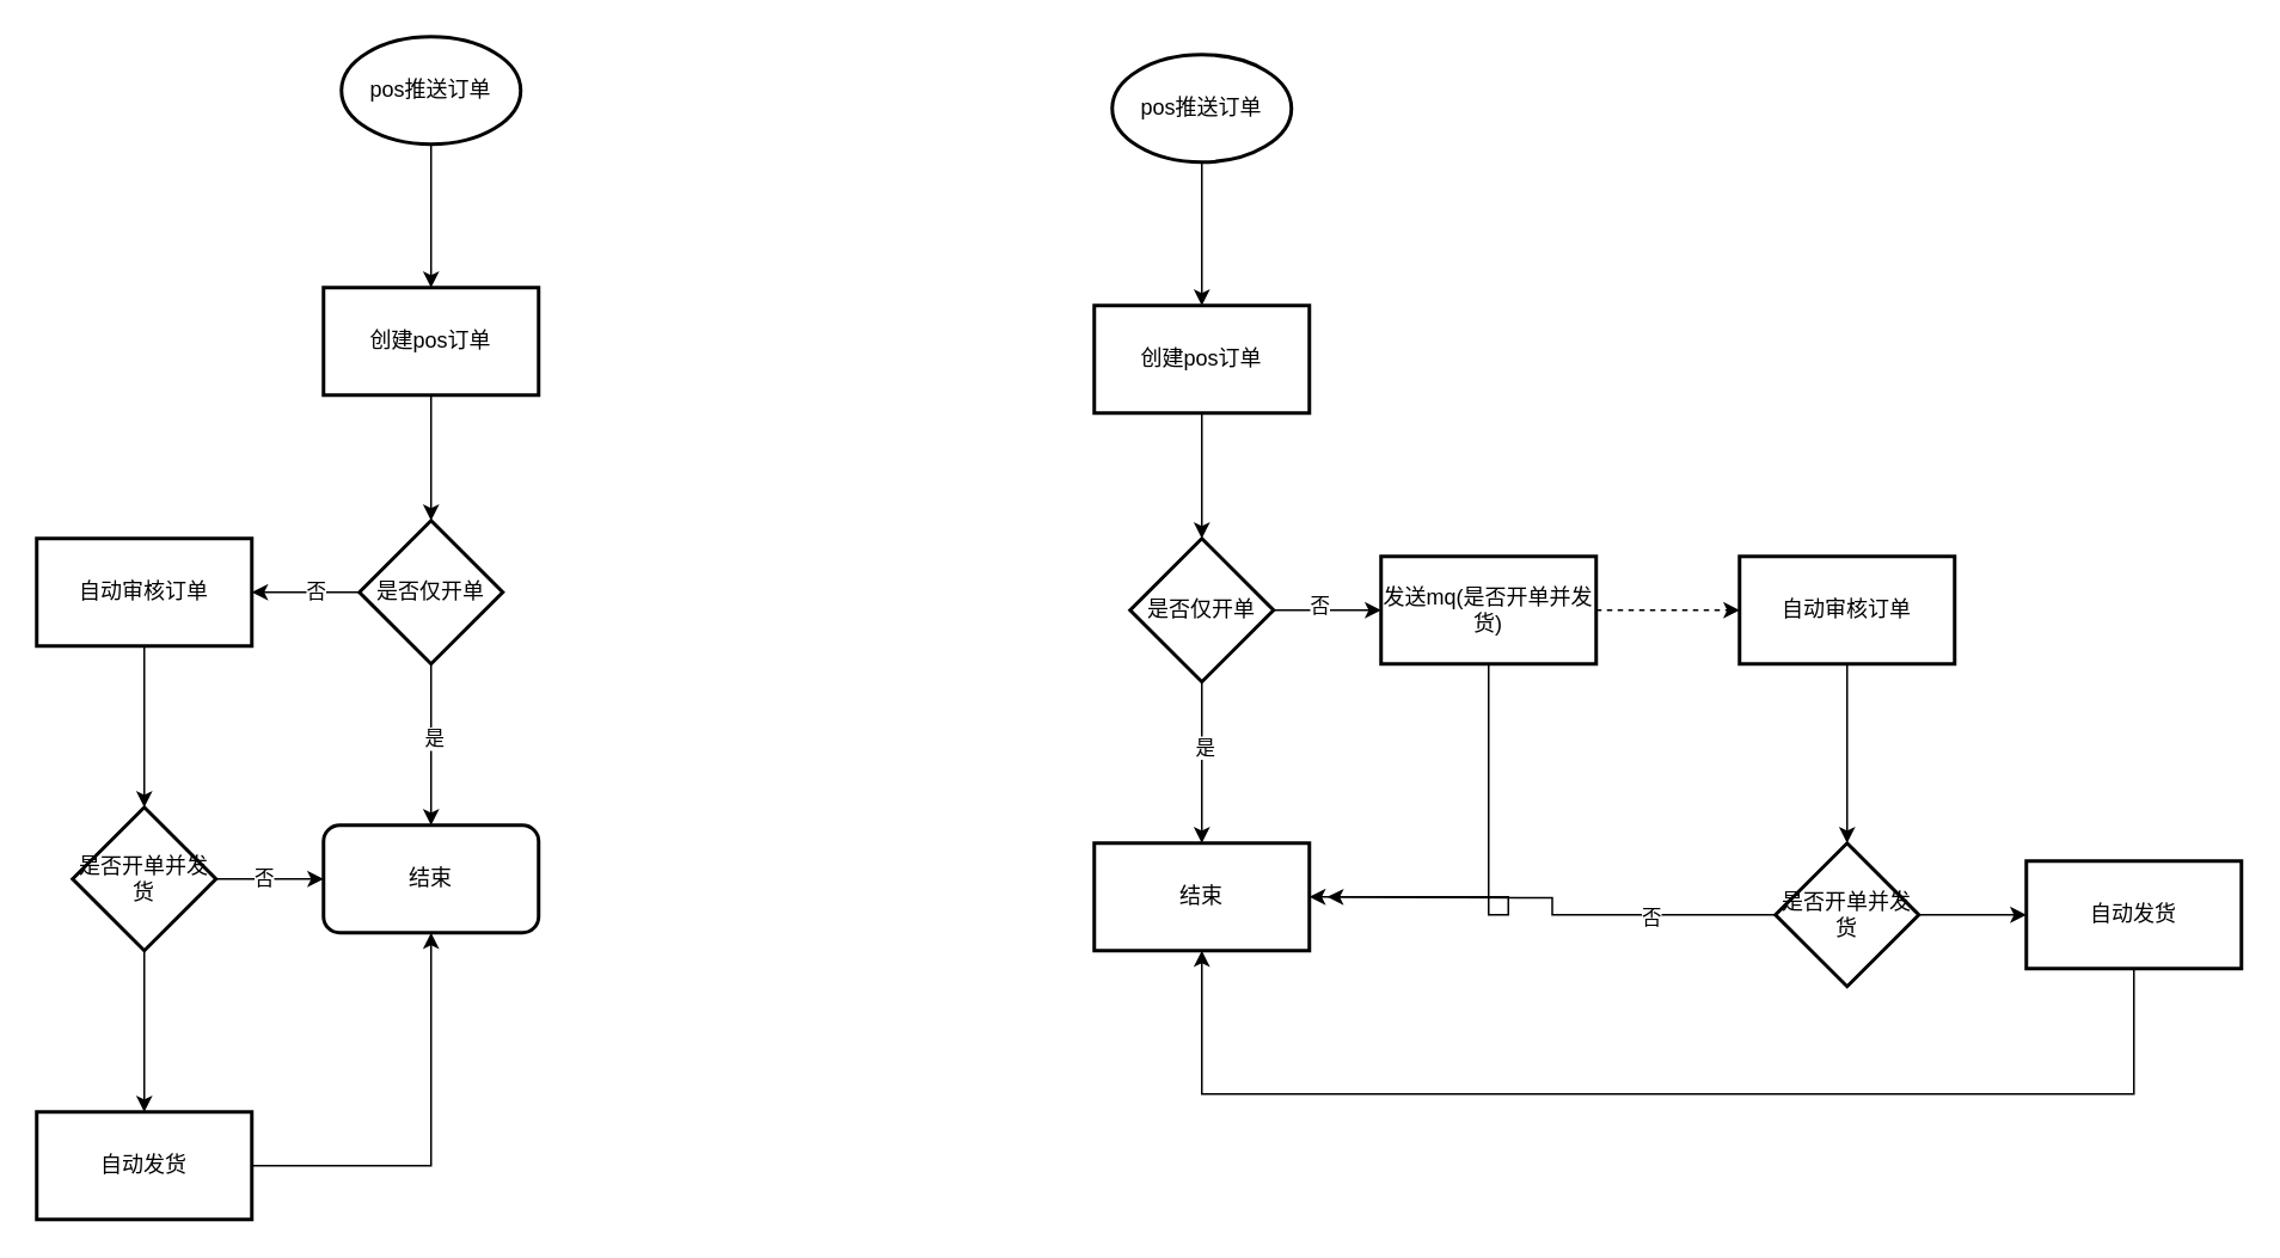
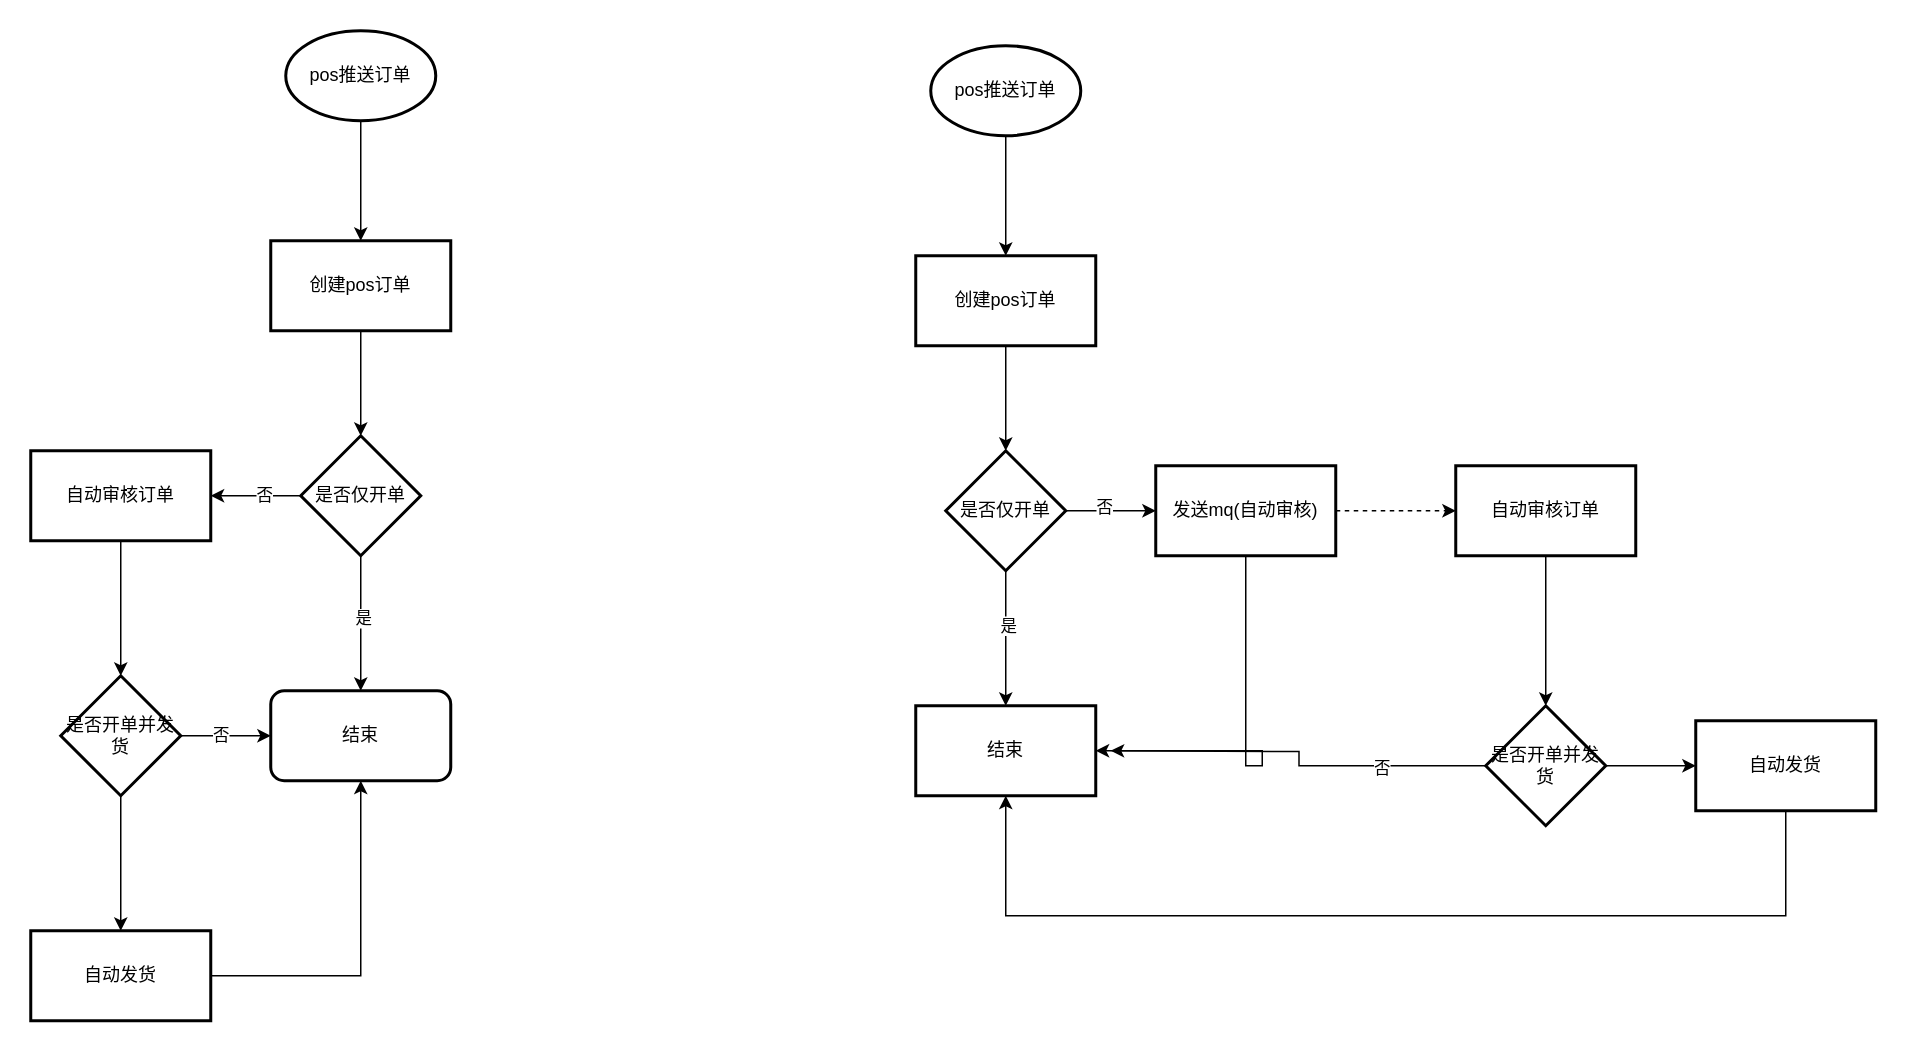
- <mxCell id="32" value="发送mq(是否开单并发货)" style="whiteSpace=wrap;html=1;strokeWidth=2;" vertex="1" parent="1"><mxGeometry x="770" y="310" width="120" height="60" as="geometry" /></mxCell>
+ <mxCell id="32" value="发送mq(自动审核)" style="whiteSpace=wrap;html=1;strokeWidth=2;" vertex="1" parent="1"><mxGeometry x="770" y="310" width="120" height="60" as="geometry" /></mxCell>
